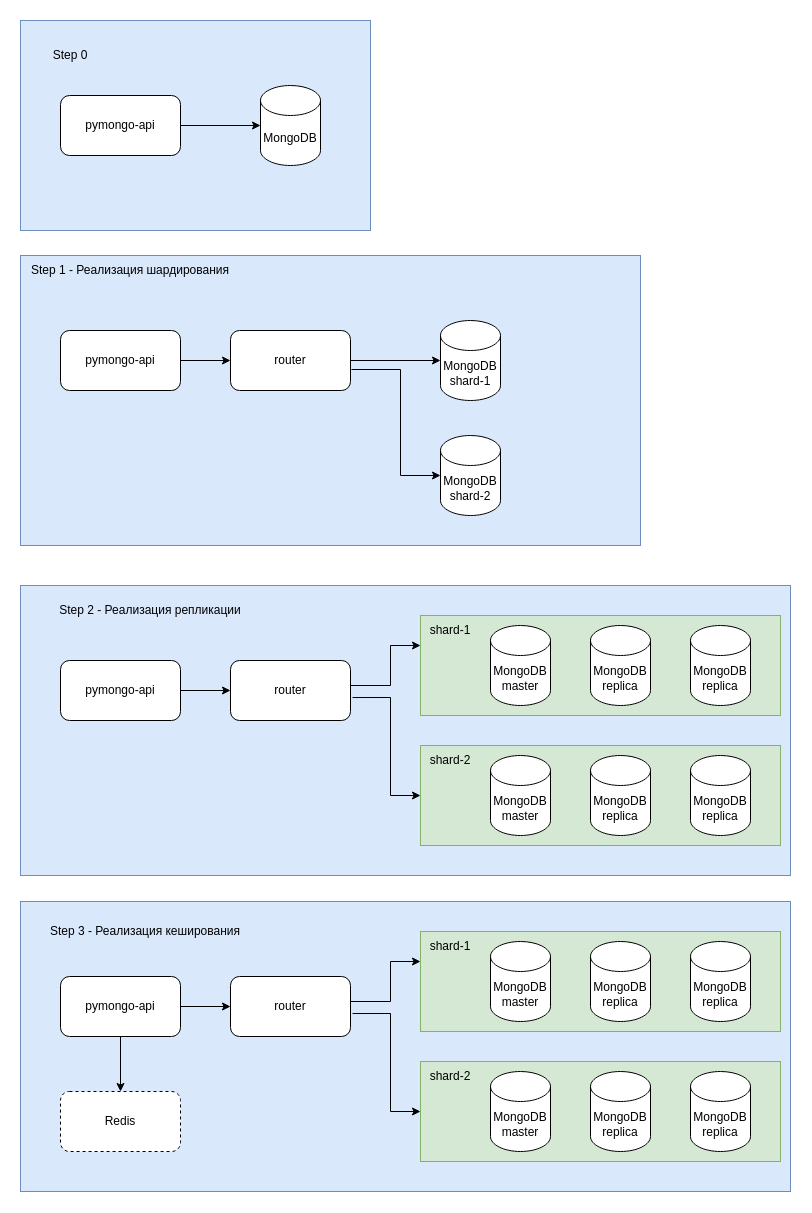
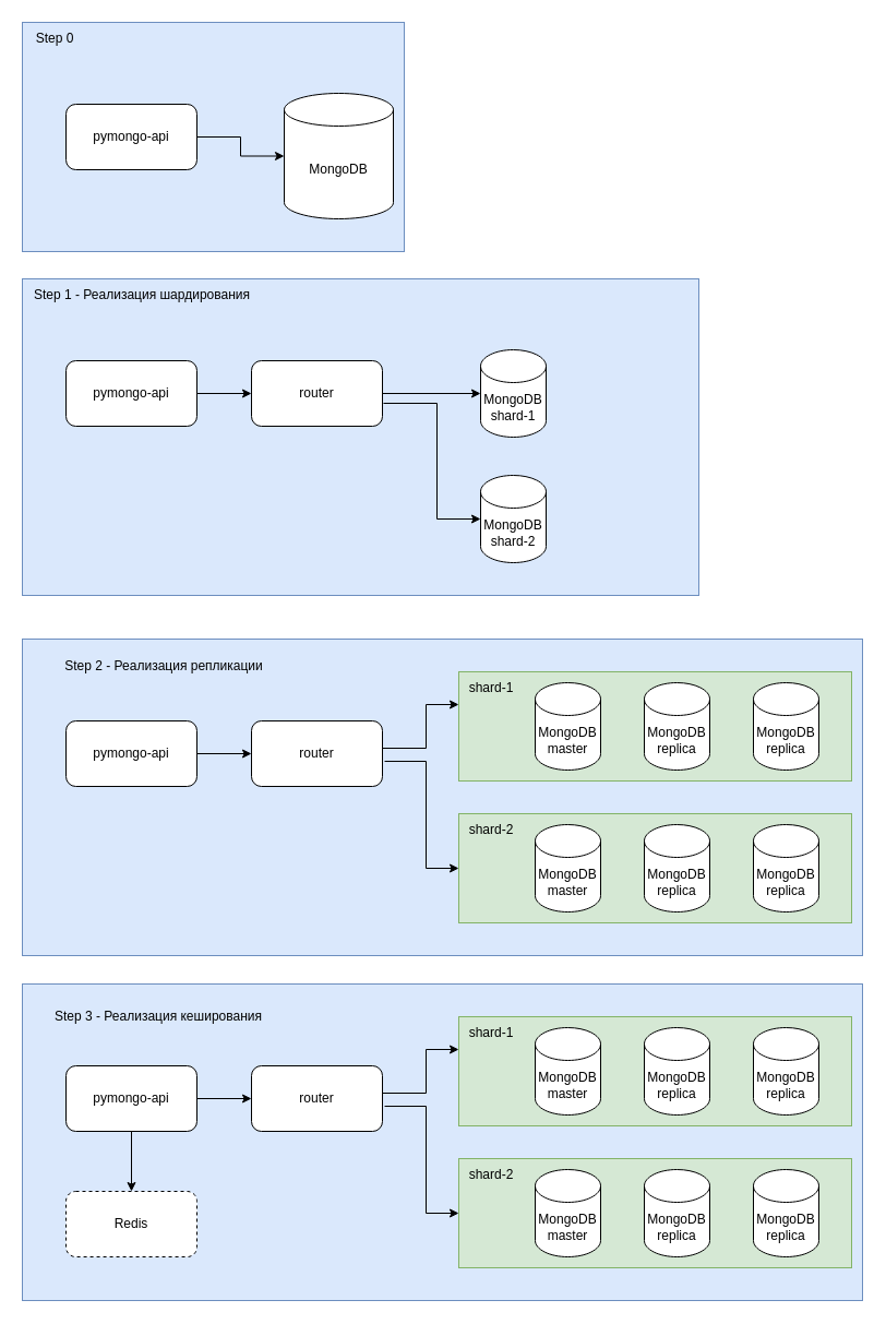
- <mxCell id="6" value="Step 0" style="text;html=1;align=center;verticalAlign=middle;whiteSpace=wrap;rounded=0;" parent="1" vertex="1"><mxGeometry x="40" y="40" width="60" height="30" as="geometry" /></mxCell>
+ <mxCell id="6" value="Step 0" style="text;html=1;align=center;verticalAlign=middle;whiteSpace=wrap;rounded=0;" parent="1" vertex="1"><mxGeometry x="20" y="20" width="60" height="30" as="geometry" /></mxCell>
- <mxCell id="3" value="MongoDB" style="shape=cylinder3;whiteSpace=wrap;html=1;boundedLbl=1;backgroundOutline=1;size=15;" parent="1" vertex="1"><mxGeometry x="260" y="85" width="60" height="80" as="geometry" /></mxCell>
+ <mxCell id="3" value="MongoDB" style="shape=cylinder3;whiteSpace=wrap;html=1;boundedLbl=1;backgroundOutline=1;size=15;" parent="1" vertex="1"><mxGeometry x="260" y="85" width="100" height="115" as="geometry" /></mxCell>
